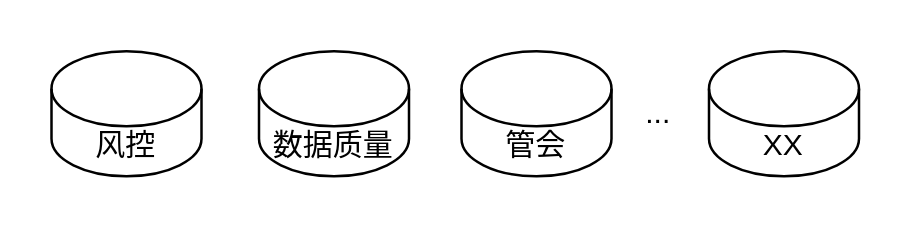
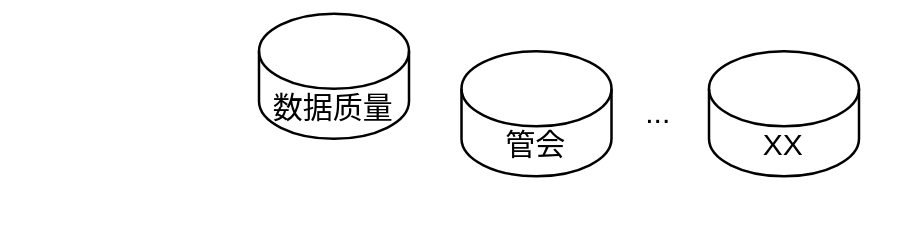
- <mxCell id="2" value="风控" style="shape=cylinder3;whiteSpace=wrap;html=1;boundedLbl=1;backgroundOutline=1;size=15;" parent="1" vertex="1"><mxGeometry x="20" y="20" width="60" height="50" as="geometry" /></mxCell>
- <mxCell id="3" value="数据质量" style="shape=cylinder3;whiteSpace=wrap;html=1;boundedLbl=1;backgroundOutline=1;size=15;" parent="1" vertex="1"><mxGeometry x="103" y="20" width="60" height="50" as="geometry" /></mxCell>
+ <mxCell id="3" value="数据质量" style="shape=cylinder3;whiteSpace=wrap;html=1;boundedLbl=1;backgroundOutline=1;size=15;" parent="1" vertex="1"><mxGeometry x="103" y="5" width="60" height="50" as="geometry" /></mxCell>
